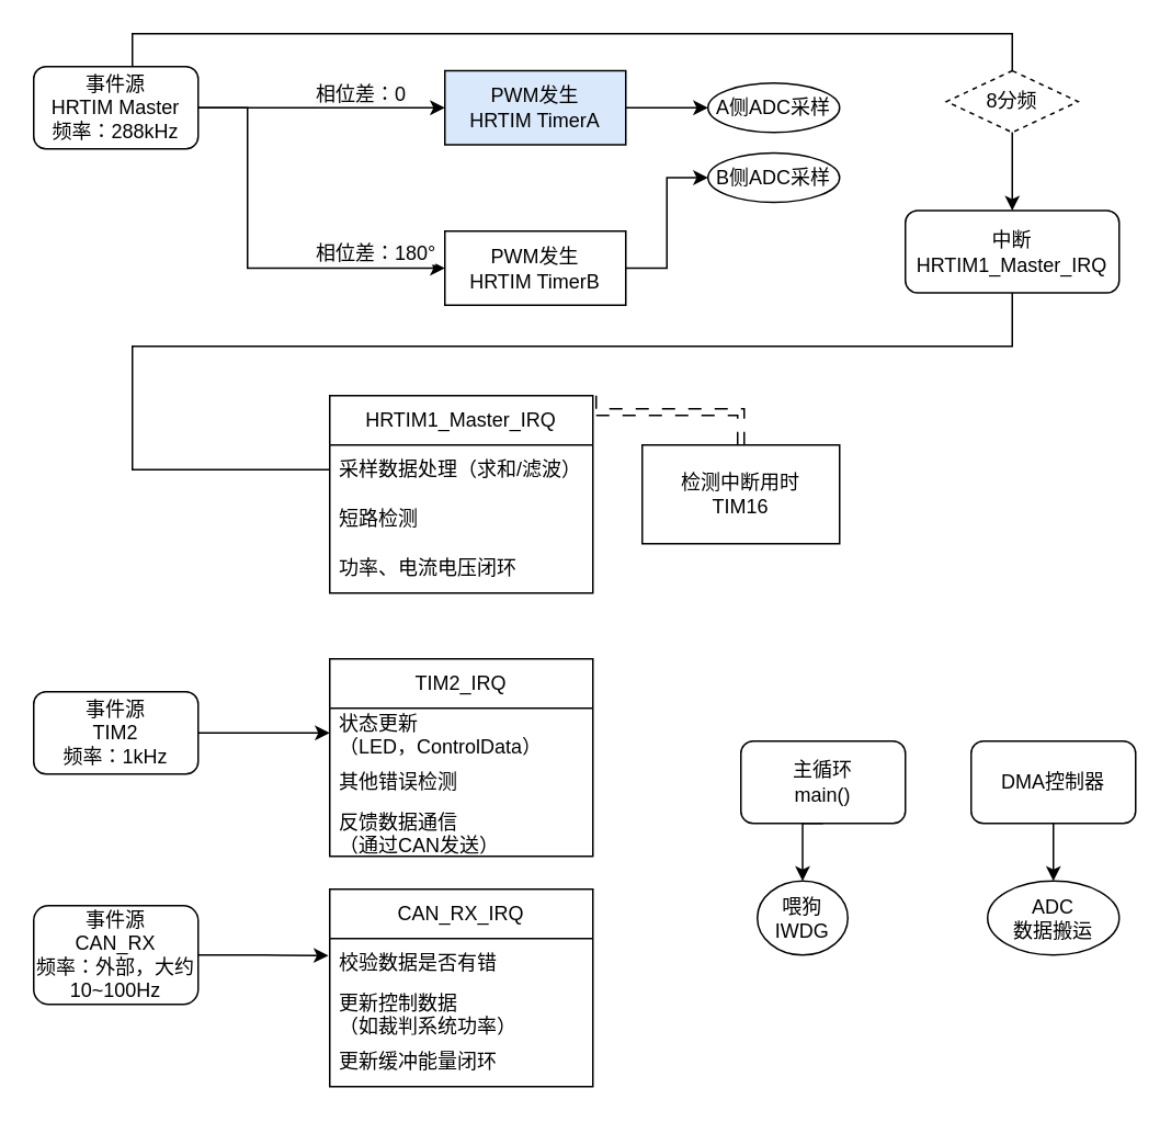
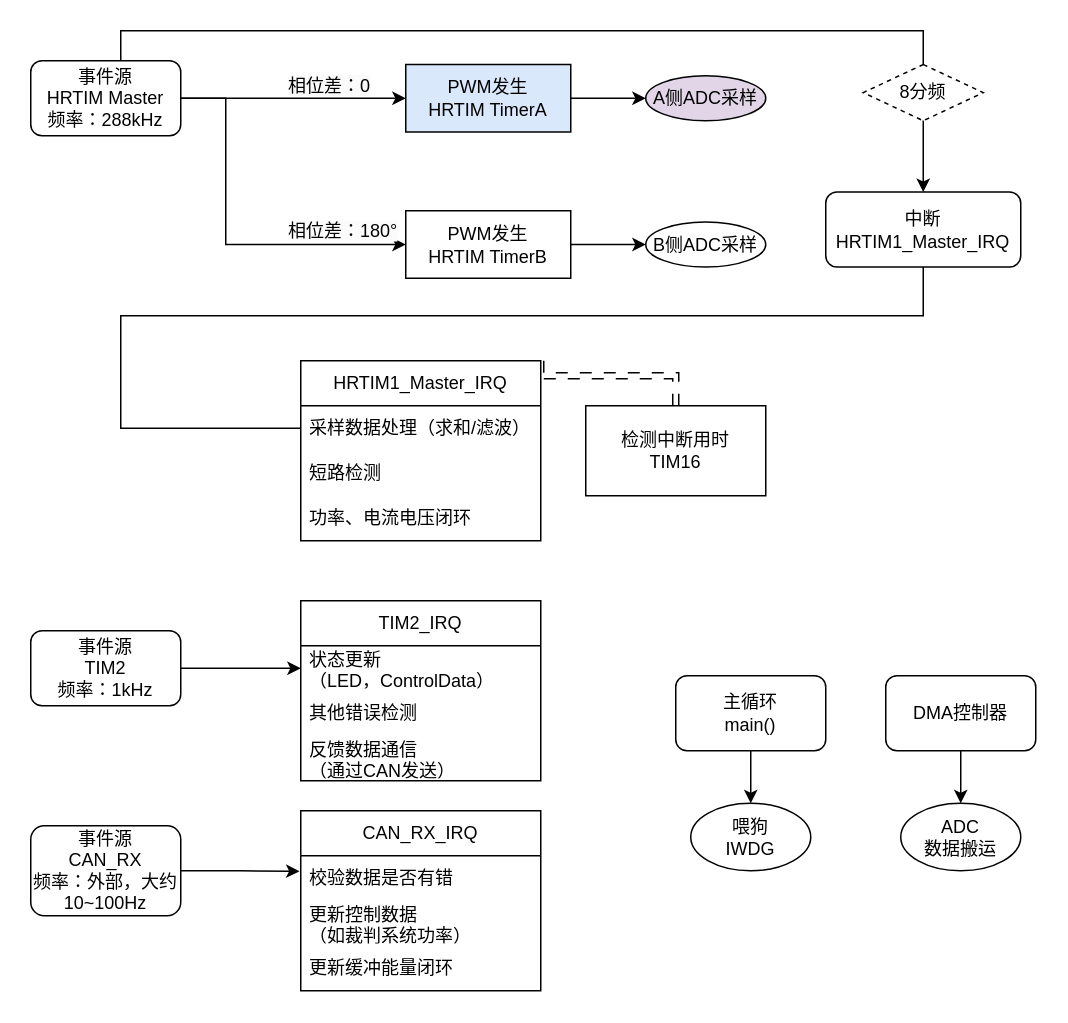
- <mxCell id="12" value="A侧ADC采样" style="ellipse;whiteSpace=wrap;html=1;" vertex="1" parent="1"><mxGeometry x="430" y="50" width="80" height="30" as="geometry" /></mxCell>
+ <mxCell id="12" value="A侧ADC采样" style="ellipse;whiteSpace=wrap;html=1;fillColor=#e1d5e7;" vertex="1" parent="1"><mxGeometry x="430" y="50" width="80" height="30" as="geometry" /></mxCell>
- <mxCell id="15" value="B侧ADC采样" style="ellipse;whiteSpace=wrap;html=1;" vertex="1" parent="1"><mxGeometry x="430" y="92.5" width="80" height="30" as="geometry" /></mxCell>
+ <mxCell id="15" value="B侧ADC采样" style="ellipse;whiteSpace=wrap;html=1;" vertex="1" parent="1"><mxGeometry x="430" y="147.5" width="80" height="30" as="geometry" /></mxCell>
- <mxCell id="36" value="喂狗&lt;div&gt;IWDG&lt;/div&gt;" style="ellipse;whiteSpace=wrap;html=1;" vertex="1" parent="1"><mxGeometry x="460" y="535" width="55" height="45" as="geometry" /></mxCell>
+ <mxCell id="36" value="喂狗&lt;div&gt;IWDG&lt;/div&gt;" style="ellipse;whiteSpace=wrap;html=1;" vertex="1" parent="1"><mxGeometry x="460" y="535" width="80" height="45" as="geometry" /></mxCell>
